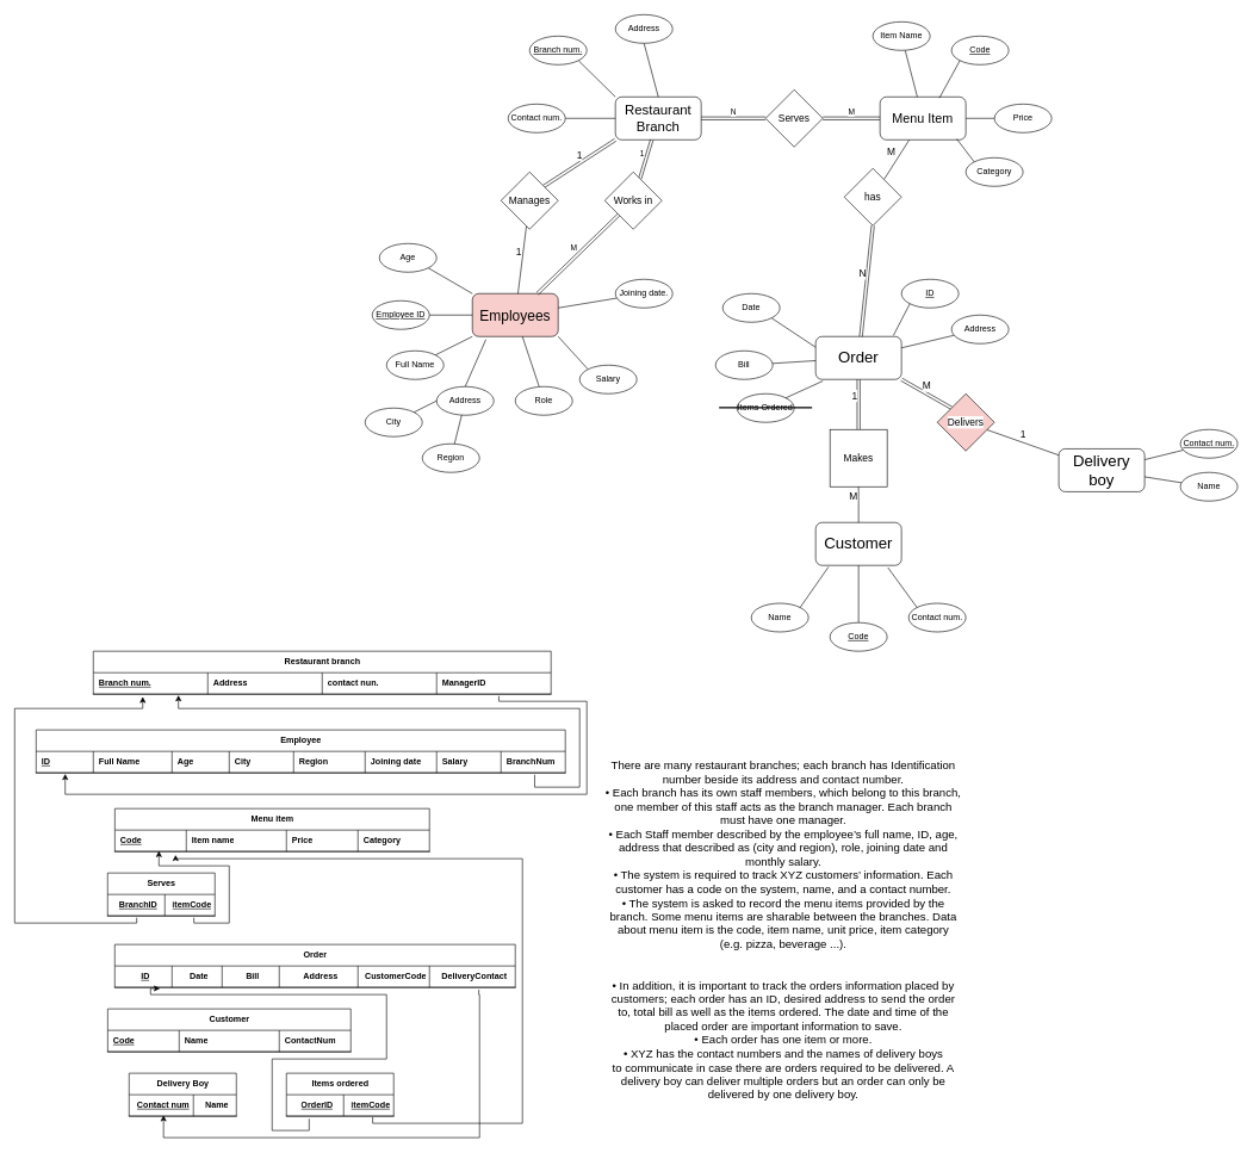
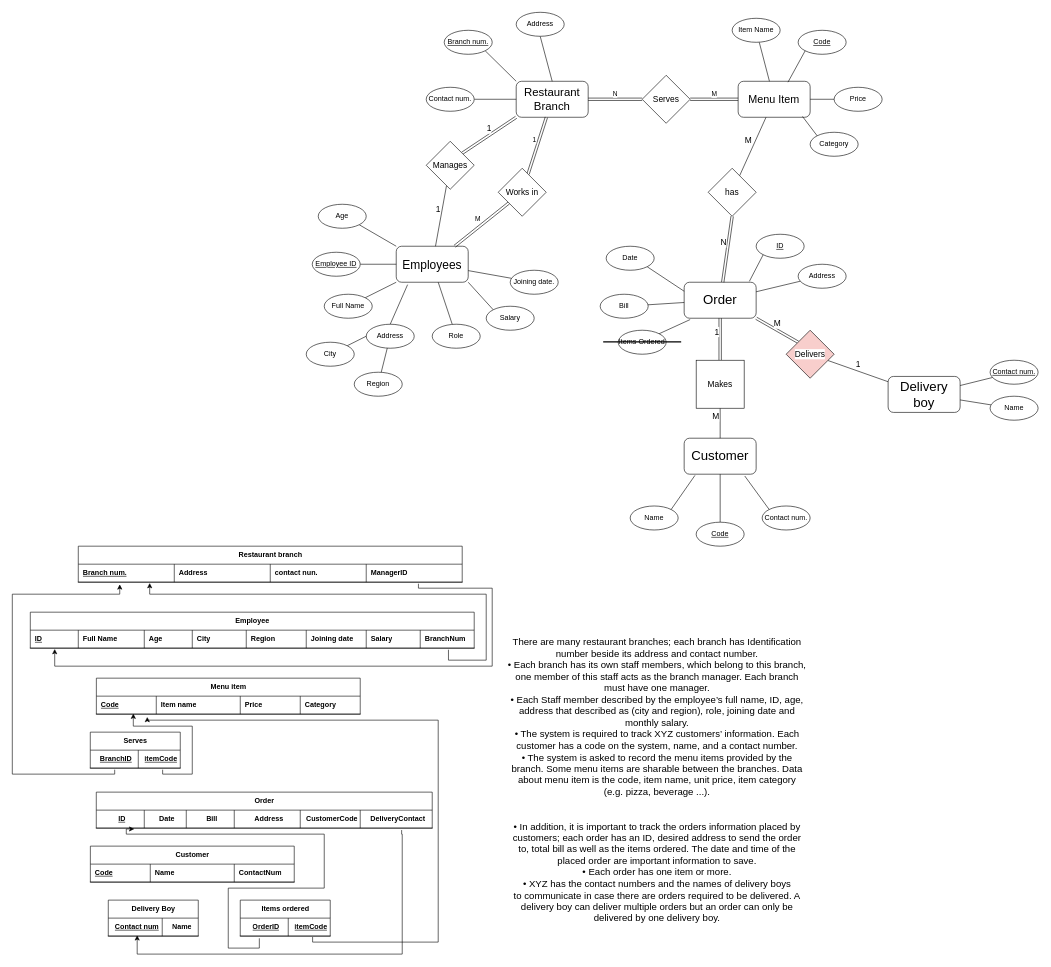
- <mxCell id="71" value="has" style="rhombus;whiteSpace=wrap;html=1;strokeColor=default;align=center;verticalAlign=middle;fontFamily=Helvetica;fontSize=14;fontColor=default;labelBackgroundColor=default;fillColor=default;" parent="1" vertex="1"><mxGeometry x="1180" y="235" width="80" height="80" as="geometry" /></mxCell>
+ <mxCell id="71" value="has" style="rhombus;whiteSpace=wrap;html=1;strokeColor=default;align=center;verticalAlign=middle;fontFamily=Helvetica;fontSize=14;fontColor=default;labelBackgroundColor=default;fillColor=default;" parent="1" vertex="1"><mxGeometry x="1180" y="280" width="80" height="80" as="geometry" /></mxCell>
- <mxCell id="49" value="Manages" style="rhombus;whiteSpace=wrap;html=1;strokeColor=default;align=center;verticalAlign=middle;fontFamily=Helvetica;fontSize=14;fontColor=default;labelBackgroundColor=default;fillColor=default;" parent="1" vertex="1"><mxGeometry x="700" y="240" width="80" height="80" as="geometry" /></mxCell>
+ <mxCell id="49" value="Manages" style="rhombus;whiteSpace=wrap;html=1;strokeColor=default;align=center;verticalAlign=middle;fontFamily=Helvetica;fontSize=14;fontColor=default;labelBackgroundColor=default;fillColor=default;" parent="1" vertex="1"><mxGeometry x="710" y="235" width="80" height="80" as="geometry" /></mxCell>
- <mxCell id="46" value="&lt;font style=&quot;font-size: 14px;&quot;&gt;Works in&lt;/font&gt;" style="rhombus;whiteSpace=wrap;html=1;fontFamily=Helvetica;fontSize=11;fontColor=default;labelBackgroundColor=default;" parent="1" vertex="1"><mxGeometry x="845" y="240" width="80" height="80" as="geometry" /></mxCell>
+ <mxCell id="46" value="&lt;font style=&quot;font-size: 14px;&quot;&gt;Works in&lt;/font&gt;" style="rhombus;whiteSpace=wrap;html=1;fontFamily=Helvetica;fontSize=11;fontColor=default;labelBackgroundColor=default;" parent="1" vertex="1"><mxGeometry x="830" y="280" width="80" height="80" as="geometry" /></mxCell>
- <mxCell id="53" value="Joining date." style="ellipse;whiteSpace=wrap;html=1;labelBackgroundColor=none;" parent="1" vertex="1"><mxGeometry x="860" y="390" width="80" height="40" as="geometry" /></mxCell>
+ <mxCell id="53" value="Joining date." style="ellipse;whiteSpace=wrap;html=1;labelBackgroundColor=none;" parent="1" vertex="1"><mxGeometry x="850" y="450" width="80" height="40" as="geometry" /></mxCell>
- <mxCell id="5" value="&lt;font style=&quot;font-size: 20px;&quot;&gt;Employees&lt;/font&gt;" style="rounded=1;whiteSpace=wrap;html=1;labelBackgroundColor=none;fillColor=#f8cecc;" parent="1" vertex="1"><mxGeometry x="660" y="410" width="120" height="60" as="geometry" /></mxCell>
+ <mxCell id="5" value="&lt;font style=&quot;font-size: 20px;&quot;&gt;Employees&lt;/font&gt;" style="rounded=1;whiteSpace=wrap;html=1;labelBackgroundColor=none;" parent="1" vertex="1"><mxGeometry x="660" y="410" width="120" height="60" as="geometry" /></mxCell>
